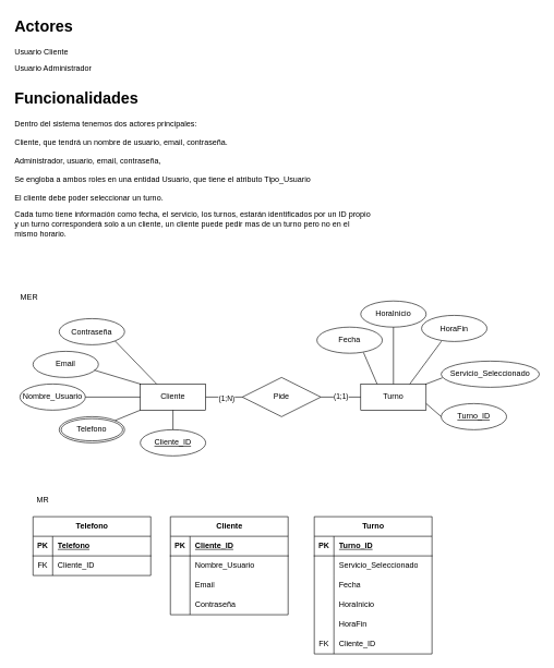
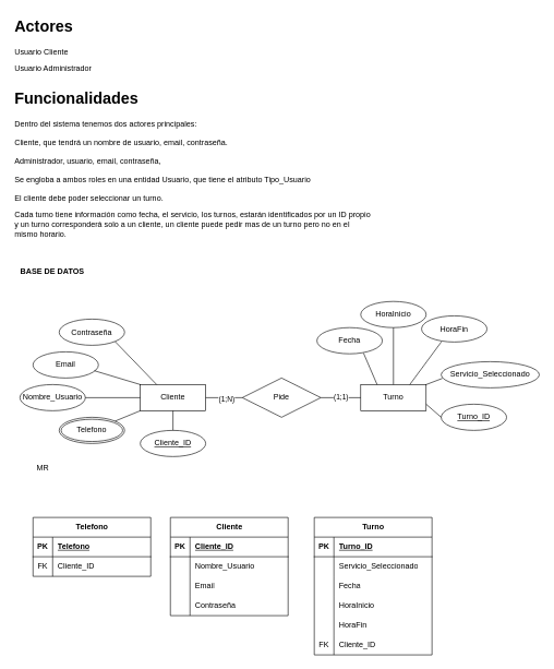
+ <mxCell id="31" value="&lt;b&gt;BASE DE DATOS&lt;/b&gt;" style="text;strokeColor=none;fillColor=none;spacingLeft=4;spacingRight=4;overflow=hidden;rotatable=0;points=[[0,0.5],[1,0.5]];portConstraint=eastwest;fontSize=12;whiteSpace=wrap;html=1;" vertex="1" parent="1"><mxGeometry x="25" y="400" width="150" height="30" as="geometry" /></mxCell>
- <mxCell id="71" value="MER" style="text;strokeColor=none;fillColor=none;spacingLeft=4;spacingRight=4;overflow=hidden;rotatable=0;points=[[0,0.5],[1,0.5]];portConstraint=eastwest;fontSize=12;whiteSpace=wrap;html=1;" vertex="1" parent="1"><mxGeometry x="25" y="440" width="150" height="30" as="geometry" /></mxCell>
- <mxCell id="72" value="MR" style="text;strokeColor=none;fillColor=none;spacingLeft=4;spacingRight=4;overflow=hidden;rotatable=0;points=[[0,0.5],[1,0.5]];portConstraint=eastwest;fontSize=12;whiteSpace=wrap;html=1;" vertex="1" parent="1"><mxGeometry x="50" y="750" width="150" height="30" as="geometry" /></mxCell>
+ <mxCell id="72" value="MR" style="text;strokeColor=none;fillColor=none;spacingLeft=4;spacingRight=4;overflow=hidden;rotatable=0;points=[[0,0.5],[1,0.5]];portConstraint=eastwest;fontSize=12;whiteSpace=wrap;html=1;" vertex="1" parent="1"><mxGeometry x="50" y="700" width="150" height="30" as="geometry" /></mxCell>
